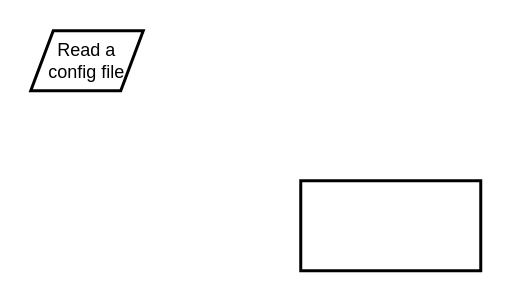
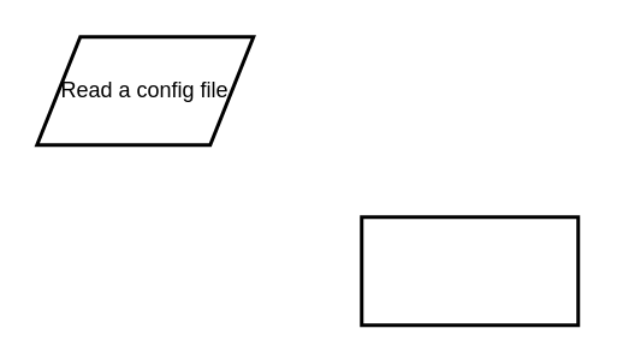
- <mxCell id="3" value="Read a config file" style="shape=parallelogram;perimeter=parallelogramPerimeter;whiteSpace=wrap;html=1;strokeWidth=2;" vertex="1" parent="1"><mxGeometry x="20" y="20" width="75" height="40" as="geometry" /></mxCell>
+ <mxCell id="3" value="Read a config file" style="shape=parallelogram;perimeter=parallelogramPerimeter;whiteSpace=wrap;html=1;strokeWidth=2;" vertex="1" parent="1"><mxGeometry x="20" y="20" width="120" height="60" as="geometry" /></mxCell>
